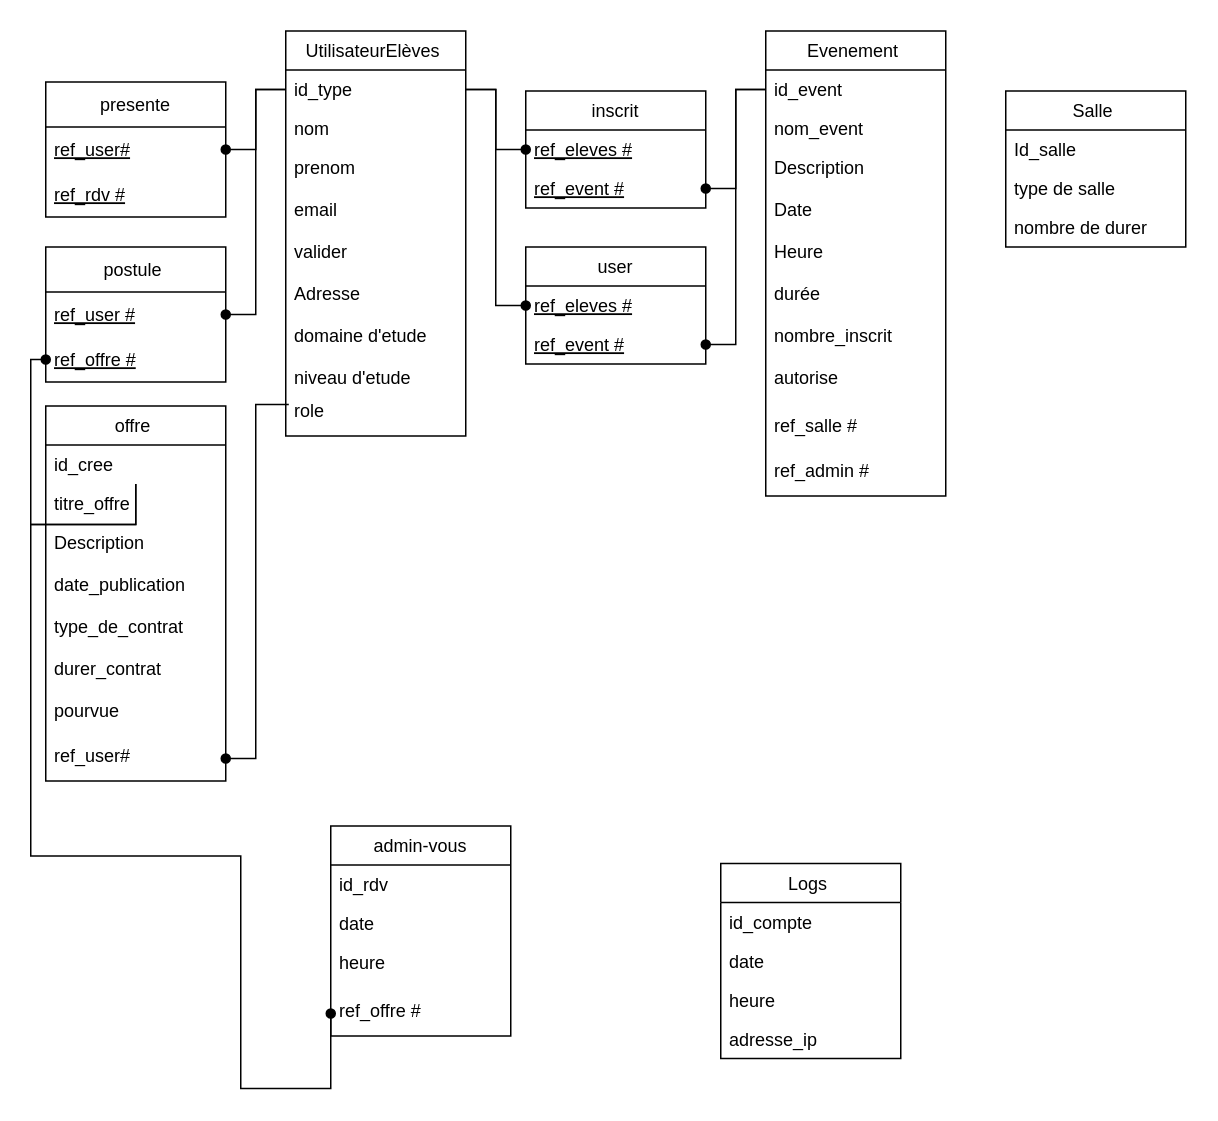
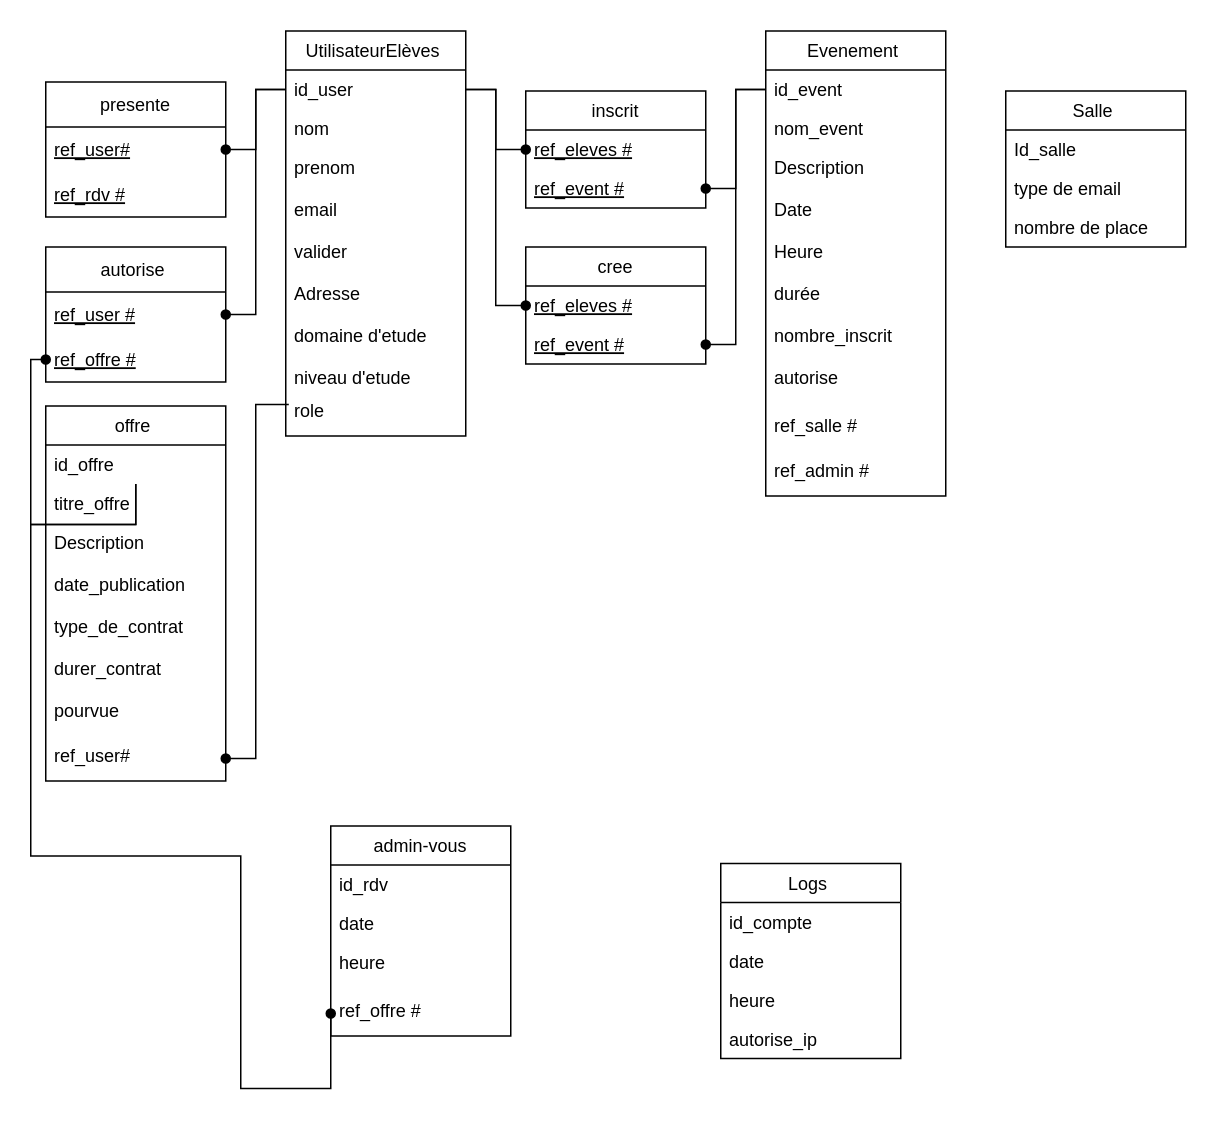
- <mxCell id="3" value="id_type" style="text;strokeColor=none;fillColor=none;align=left;verticalAlign=top;spacingLeft=4;spacingRight=4;overflow=hidden;rotatable=0;points=[[0,0.5],[1,0.5]];portConstraint=eastwest;" parent="2" vertex="1"><mxGeometry y="26" width="120" height="26" as="geometry" /></mxCell>
+ <mxCell id="3" value="id_user" style="text;strokeColor=none;fillColor=none;align=left;verticalAlign=top;spacingLeft=4;spacingRight=4;overflow=hidden;rotatable=0;points=[[0,0.5],[1,0.5]];portConstraint=eastwest;" parent="2" vertex="1"><mxGeometry y="26" width="120" height="26" as="geometry" /></mxCell>
- <mxCell id="24" value="type de salle " style="text;strokeColor=none;fillColor=none;align=left;verticalAlign=top;spacingLeft=4;spacingRight=4;overflow=hidden;rotatable=0;points=[[0,0.5],[1,0.5]];portConstraint=eastwest;" parent="22" vertex="1"><mxGeometry y="52" width="120" height="26" as="geometry" /></mxCell>
+ <mxCell id="24" value="type de email " style="text;strokeColor=none;fillColor=none;align=left;verticalAlign=top;spacingLeft=4;spacingRight=4;overflow=hidden;rotatable=0;points=[[0,0.5],[1,0.5]];portConstraint=eastwest;" parent="22" vertex="1"><mxGeometry y="52" width="120" height="26" as="geometry" /></mxCell>
- <mxCell id="25" value="nombre de durer " style="text;strokeColor=none;fillColor=none;align=left;verticalAlign=top;spacingLeft=4;spacingRight=4;overflow=hidden;rotatable=0;points=[[0,0.5],[1,0.5]];portConstraint=eastwest;" parent="22" vertex="1"><mxGeometry y="78" width="120" height="26" as="geometry" /></mxCell>
+ <mxCell id="25" value="nombre de place " style="text;strokeColor=none;fillColor=none;align=left;verticalAlign=top;spacingLeft=4;spacingRight=4;overflow=hidden;rotatable=0;points=[[0,0.5],[1,0.5]];portConstraint=eastwest;" parent="22" vertex="1"><mxGeometry y="78" width="120" height="26" as="geometry" /></mxCell>
- <mxCell id="18" value="user" style="swimlane;fontStyle=0;childLayout=stackLayout;horizontal=1;startSize=26;fillColor=none;horizontalStack=0;resizeParent=1;resizeParentMax=0;resizeLast=0;collapsible=1;marginBottom=0;" parent="1" vertex="1"><mxGeometry x="350" y="164" width="120" height="78" as="geometry" /></mxCell>
+ <mxCell id="18" value="cree" style="swimlane;fontStyle=0;childLayout=stackLayout;horizontal=1;startSize=26;fillColor=none;horizontalStack=0;resizeParent=1;resizeParentMax=0;resizeLast=0;collapsible=1;marginBottom=0;" parent="1" vertex="1"><mxGeometry x="350" y="164" width="120" height="78" as="geometry" /></mxCell>
- <mxCell id="33" value="postule " style="swimlane;fontStyle=0;childLayout=stackLayout;horizontal=1;startSize=30;horizontalStack=0;resizeParent=1;resizeParentMax=0;resizeLast=0;collapsible=1;marginBottom=0;" parent="1" vertex="1"><mxGeometry x="30" y="164" width="120" height="90" as="geometry" /></mxCell>
+ <mxCell id="33" value="autorise " style="swimlane;fontStyle=0;childLayout=stackLayout;horizontal=1;startSize=30;horizontalStack=0;resizeParent=1;resizeParentMax=0;resizeLast=0;collapsible=1;marginBottom=0;" parent="1" vertex="1"><mxGeometry x="30" y="164" width="120" height="90" as="geometry" /></mxCell>
- <mxCell id="28" value="id_cree " style="text;strokeColor=none;fillColor=none;align=left;verticalAlign=top;spacingLeft=4;spacingRight=4;overflow=hidden;rotatable=0;points=[[0,0.5],[1,0.5]];portConstraint=eastwest;" parent="27" vertex="1"><mxGeometry y="26" width="120" height="26" as="geometry" /></mxCell>
+ <mxCell id="28" value="id_offre " style="text;strokeColor=none;fillColor=none;align=left;verticalAlign=top;spacingLeft=4;spacingRight=4;overflow=hidden;rotatable=0;points=[[0,0.5],[1,0.5]];portConstraint=eastwest;" parent="27" vertex="1"><mxGeometry y="26" width="120" height="26" as="geometry" /></mxCell>
- <mxCell id="52" value="adresse_ip&#10;" style="text;strokeColor=none;fillColor=none;align=left;verticalAlign=top;spacingLeft=4;spacingRight=4;overflow=hidden;rotatable=0;points=[[0,0.5],[1,0.5]];portConstraint=eastwest;" parent="48" vertex="1"><mxGeometry y="104" width="120" height="26" as="geometry" /></mxCell>
+ <mxCell id="52" value="autorise_ip&#10;" style="text;strokeColor=none;fillColor=none;align=left;verticalAlign=top;spacingLeft=4;spacingRight=4;overflow=hidden;rotatable=0;points=[[0,0.5],[1,0.5]];portConstraint=eastwest;" parent="48" vertex="1"><mxGeometry y="104" width="120" height="26" as="geometry" /></mxCell>
